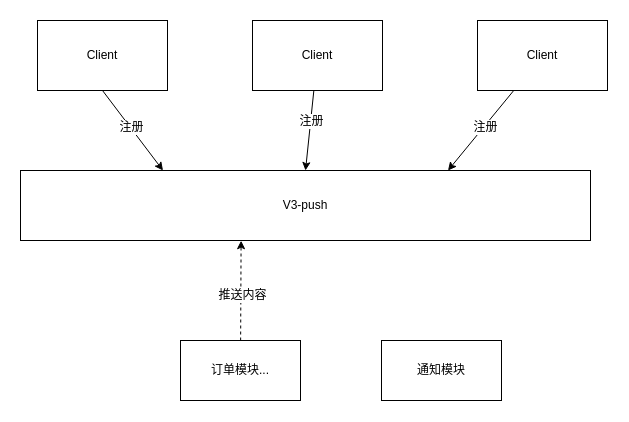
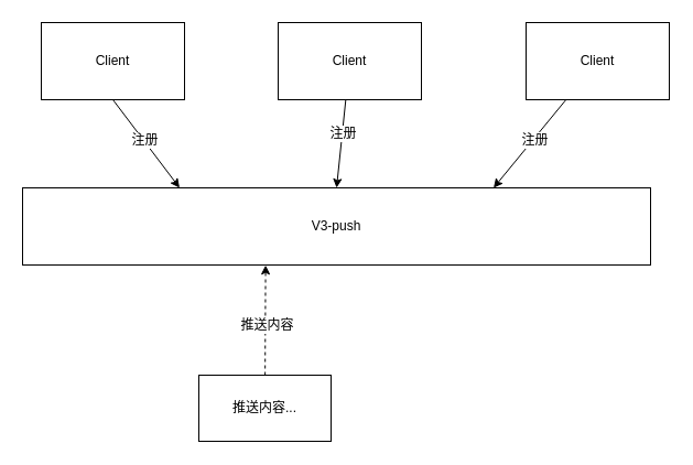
- <mxCell id="14" value="订单模块..." style="rounded=0;whiteSpace=wrap;html=1;" vertex="1" parent="1"><mxGeometry x="180" y="340" width="120" height="60" as="geometry" /></mxCell>
+ <mxCell id="14" value="推送内容..." style="rounded=0;whiteSpace=wrap;html=1;" vertex="1" parent="1"><mxGeometry x="180" y="340" width="120" height="60" as="geometry" /></mxCell>
- <mxCell id="15" value="通知模块" style="rounded=0;whiteSpace=wrap;html=1;" vertex="1" parent="1"><mxGeometry x="381" y="340" width="120" height="60" as="geometry" /></mxCell>
